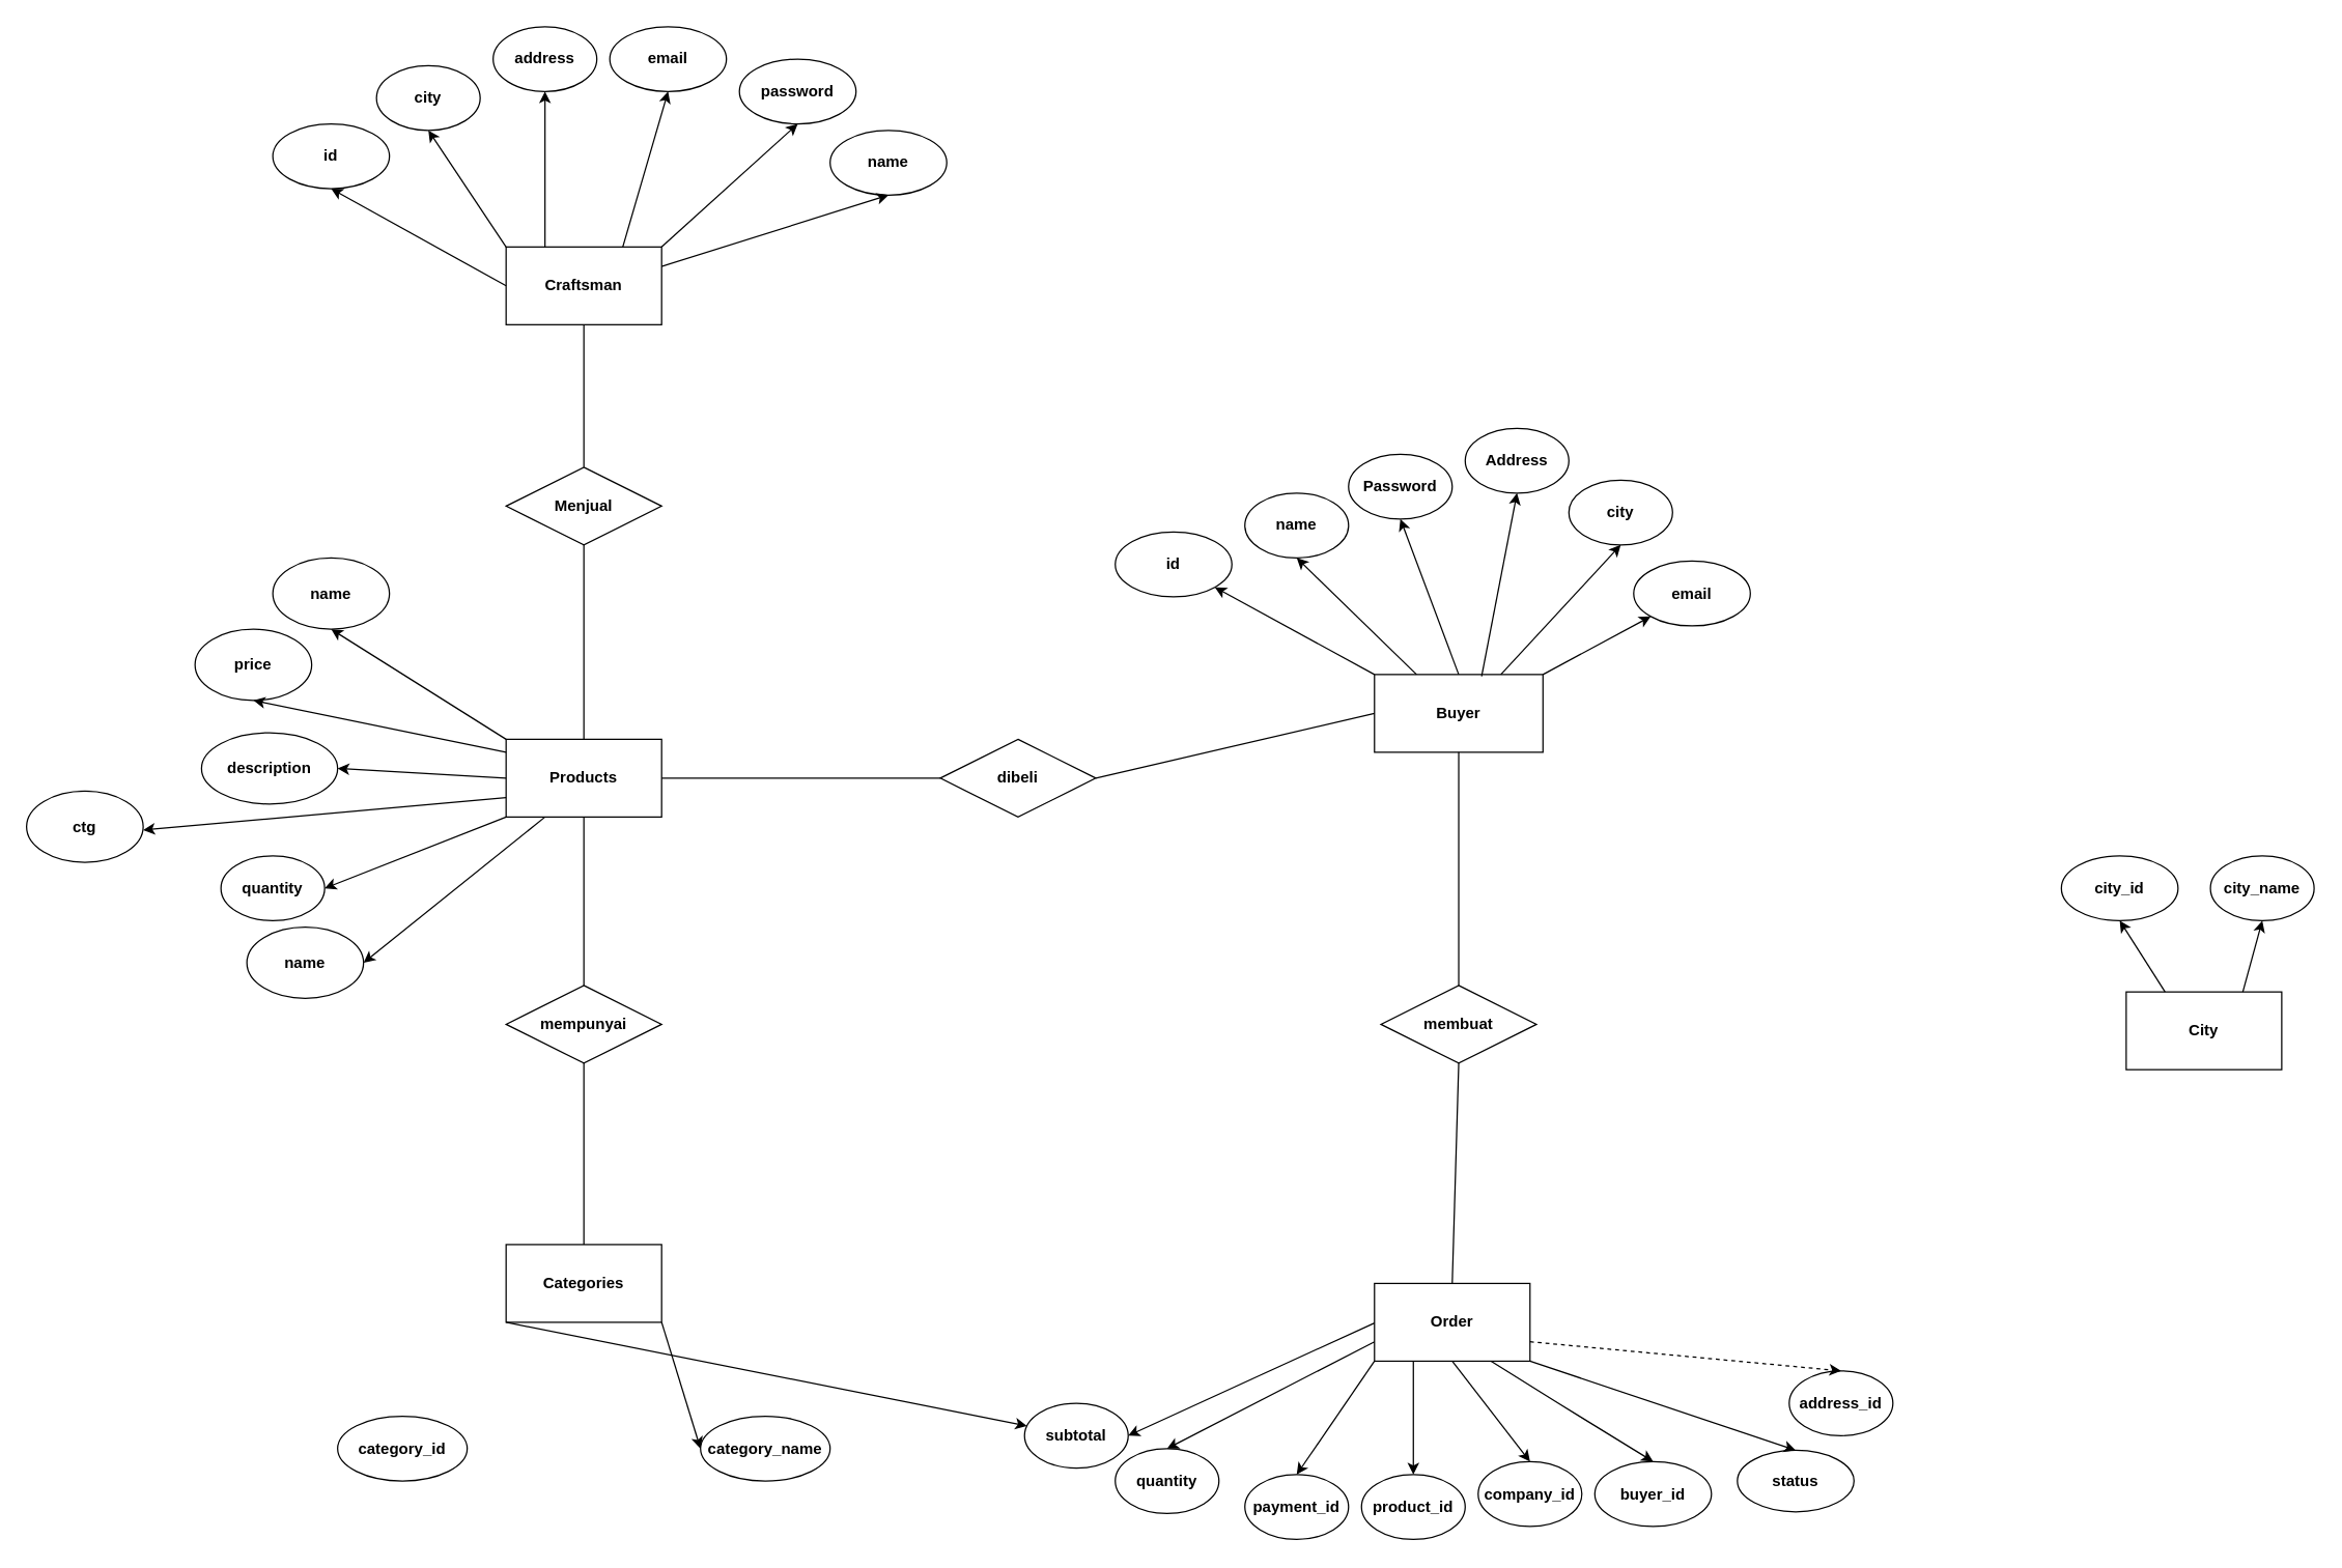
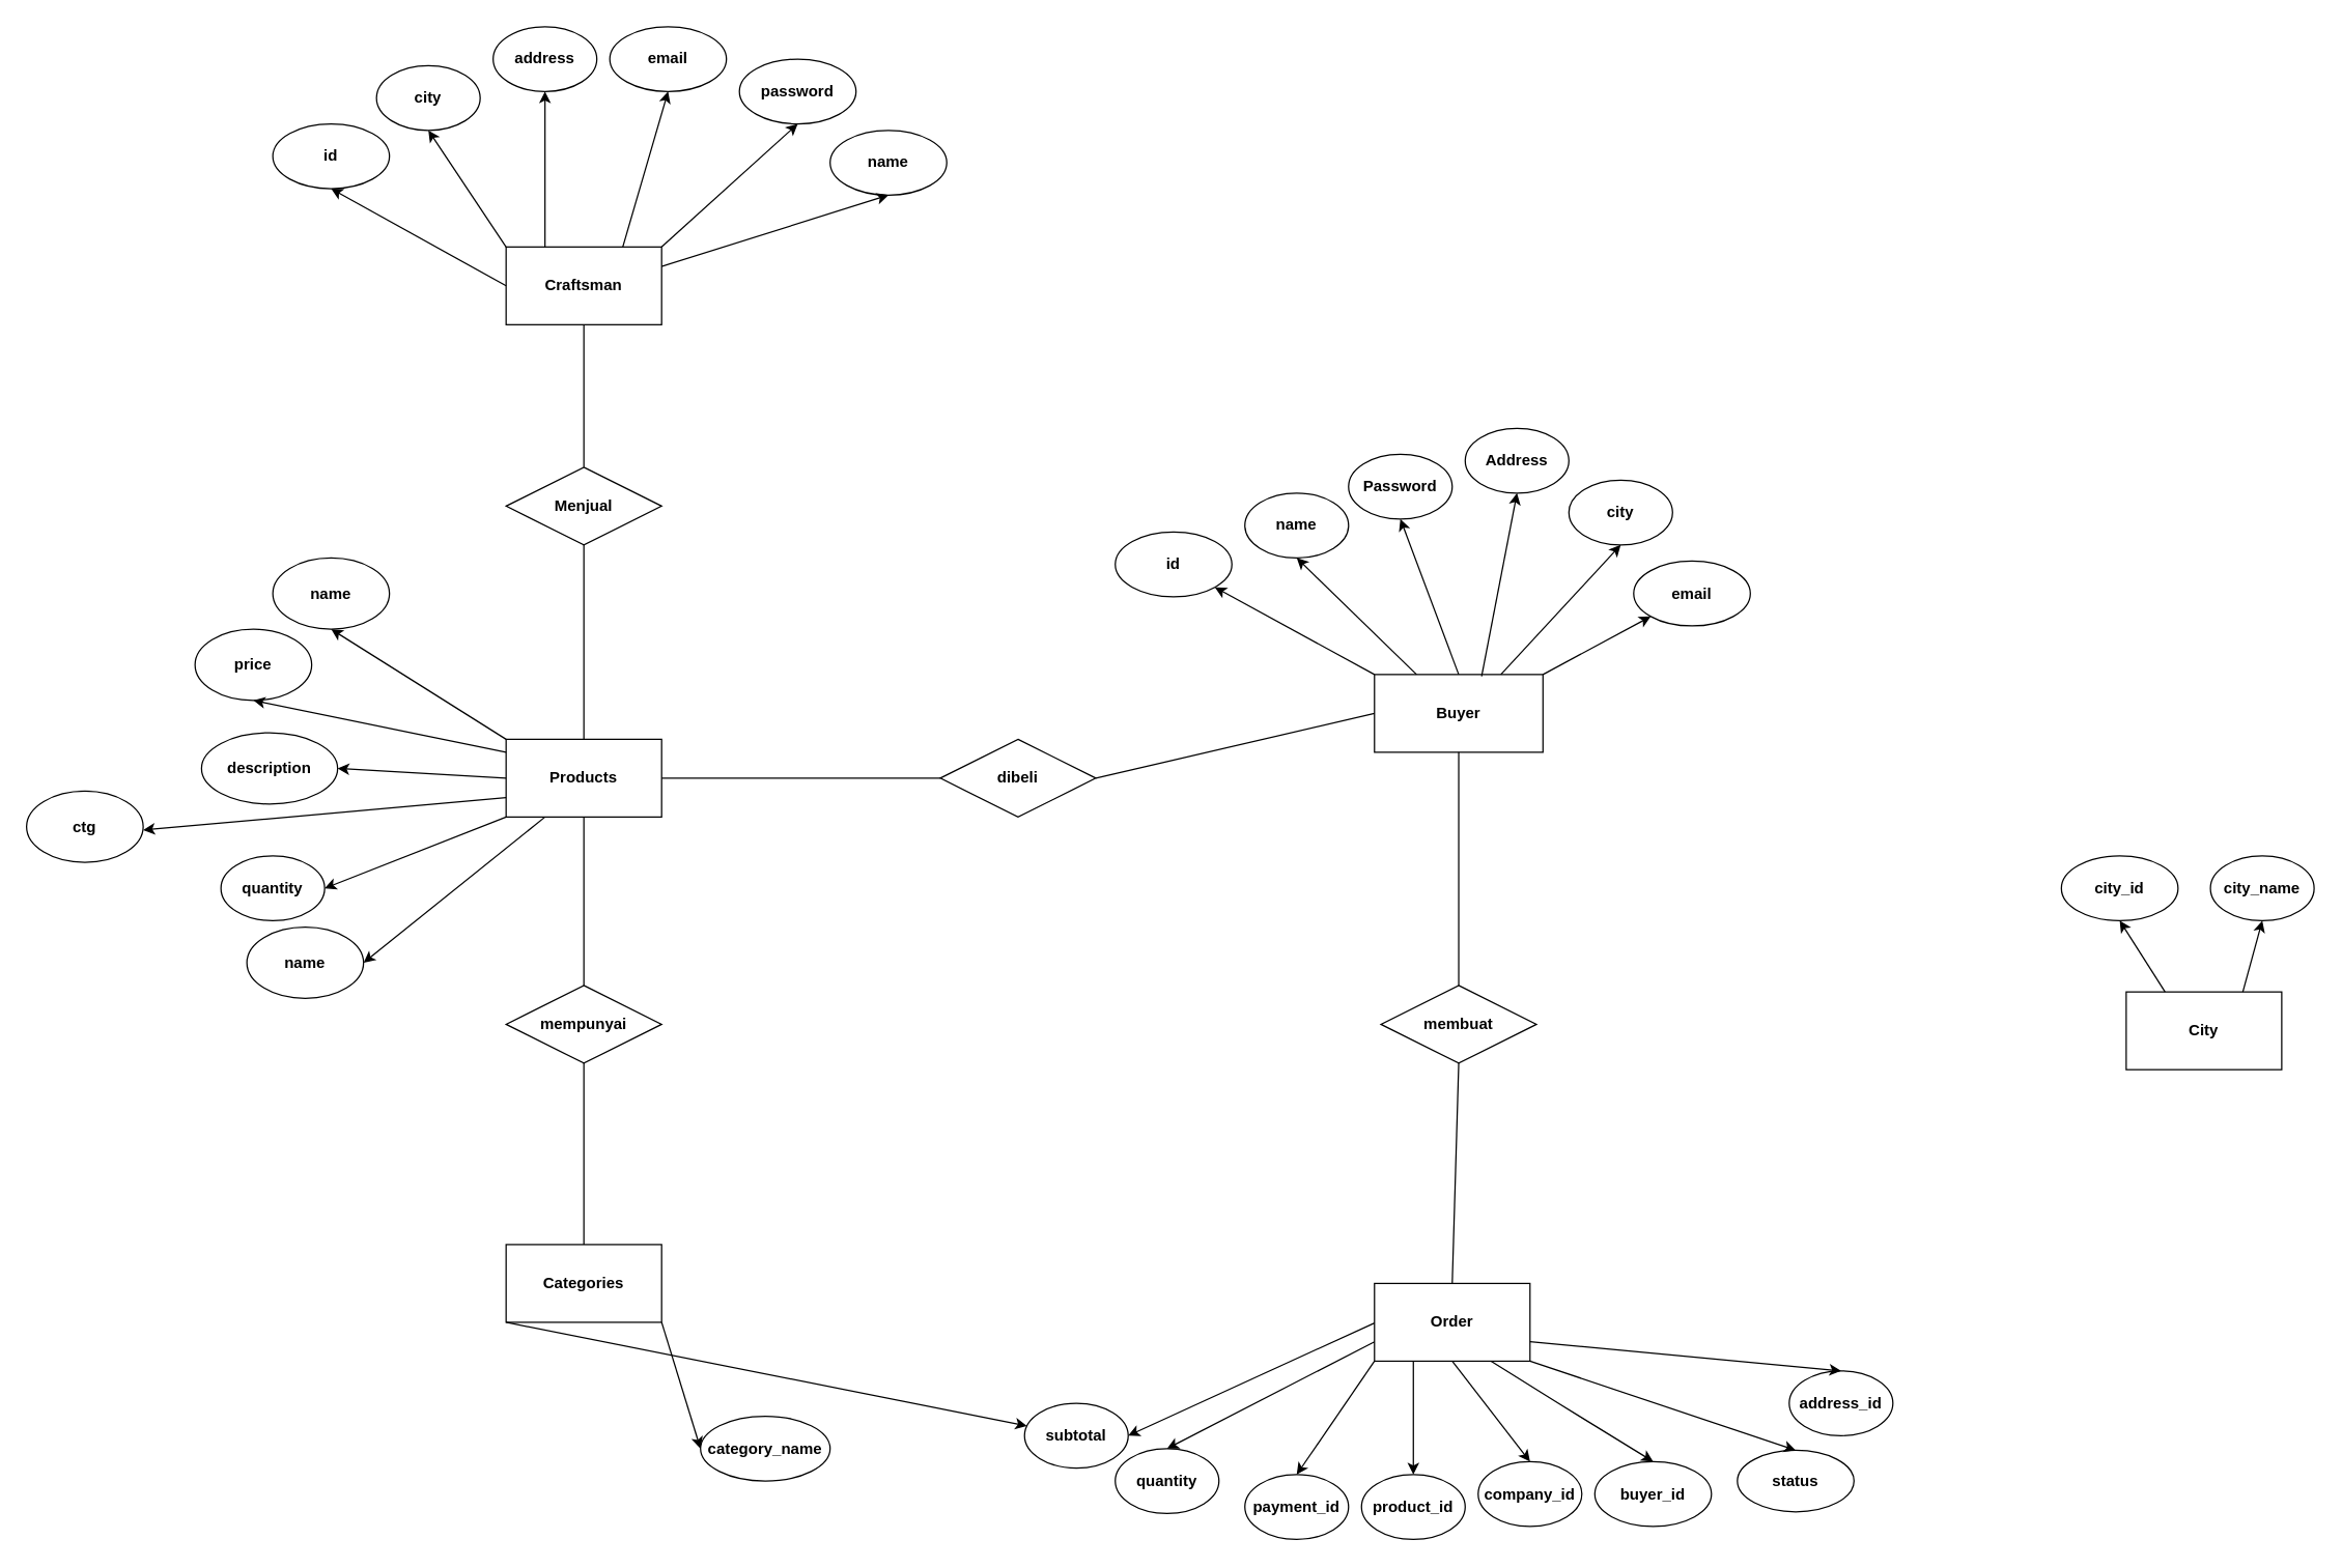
- <mxCell id="44" value="" style="endArrow=classic;html=1;exitX=1;exitY=0.75;exitDx=0;exitDy=0;entryX=0.5;entryY=0;entryDx=0;entryDy=0;fontStyle=1;dashed=1;" parent="1" source="22" target="41" edge="1"><mxGeometry width="50" height="50" relative="1" as="geometry"><mxPoint x="1160" y="1250" as="sourcePoint" /><mxPoint x="1100" y="1180" as="targetPoint" /></mxGeometry></mxCell>
+ <mxCell id="44" value="" style="endArrow=classic;html=1;exitX=1;exitY=0.75;exitDx=0;exitDy=0;entryX=0.5;entryY=0;entryDx=0;entryDy=0;fontStyle=1" parent="1" source="22" target="41" edge="1"><mxGeometry width="50" height="50" relative="1" as="geometry"><mxPoint x="1160" y="1250" as="sourcePoint" /><mxPoint x="1100" y="1180" as="targetPoint" /></mxGeometry></mxCell>
- <mxCell id="25" value="category_id" style="ellipse;whiteSpace=wrap;html=1;fontStyle=1" parent="1" vertex="1"><mxGeometry x="260" y="1092.5" width="100" height="50" as="geometry" /></mxCell>
